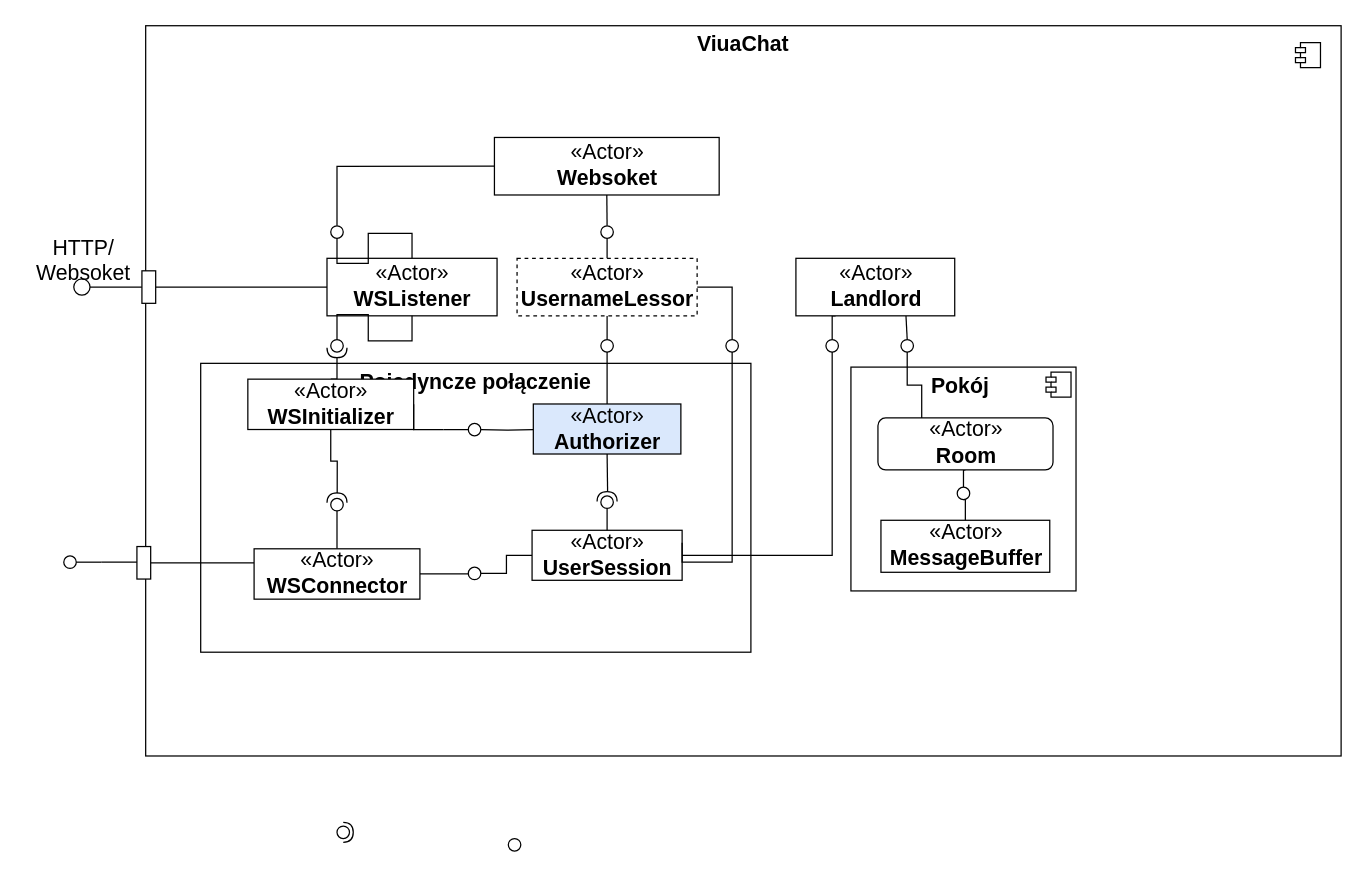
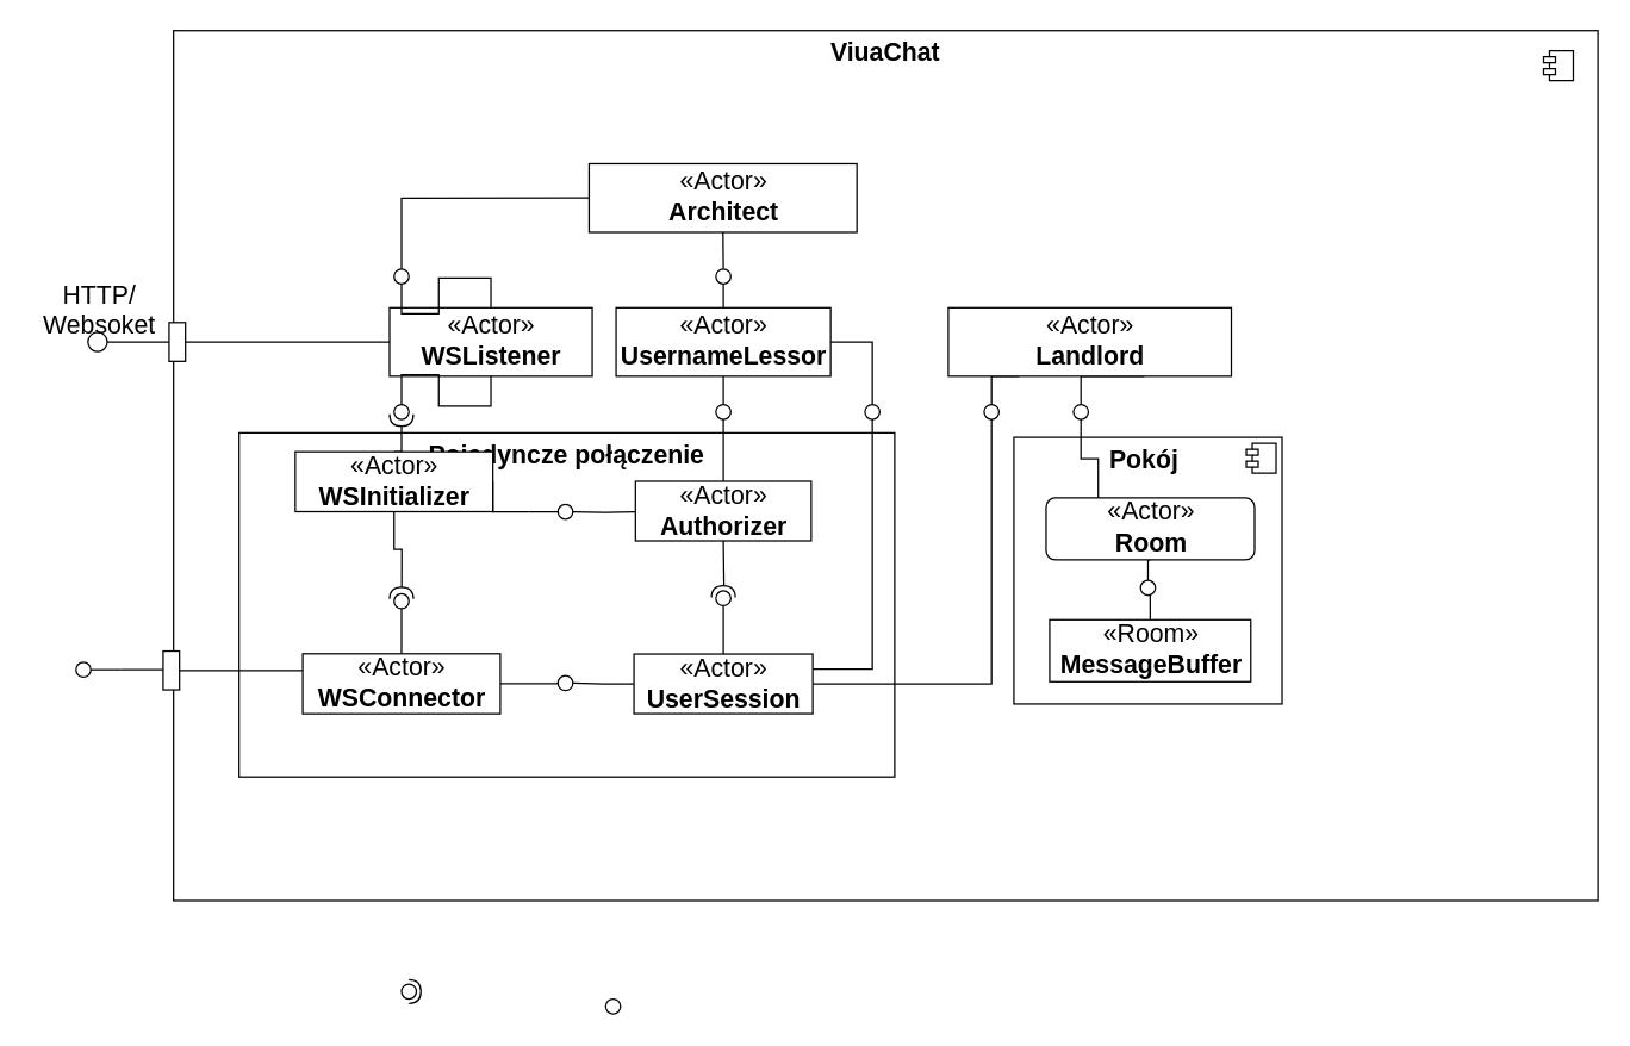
- <mxCell id="21" value="«Actor»&lt;br style=&quot;font-size: 17px;&quot;&gt;&lt;b style=&quot;font-size: 17px;&quot;&gt;Websoket&lt;/b&gt;&lt;br style=&quot;font-size: 17px;&quot;&gt;" style="html=1;fontSize=17;" parent="1" vertex="1"><mxGeometry x="394.905" y="109.357" width="179.73" height="46" as="geometry" /></mxCell>
+ <mxCell id="21" value="«Actor»&lt;br style=&quot;font-size: 17px;&quot;&gt;&lt;b style=&quot;font-size: 17px;&quot;&gt;Architect&lt;/b&gt;&lt;br style=&quot;font-size: 17px;&quot;&gt;" style="html=1;fontSize=17;" parent="1" vertex="1"><mxGeometry x="394.905" y="109.357" width="179.73" height="46" as="geometry" /></mxCell>
- <mxCell id="13" value="«Actor»&lt;br style=&quot;font-size: 17px;&quot;&gt;&lt;b style=&quot;font-size: 17px;&quot;&gt;UsernameLessor&lt;/b&gt;&lt;br style=&quot;font-size: 17px;&quot;&gt;" style="html=1;fontSize=17;dashed=1;" parent="1" vertex="1"><mxGeometry x="413" y="206" width="144" height="46" as="geometry" /></mxCell>
+ <mxCell id="13" value="«Actor»&lt;br style=&quot;font-size: 17px;&quot;&gt;&lt;b style=&quot;font-size: 17px;&quot;&gt;UsernameLessor&lt;/b&gt;&lt;br style=&quot;font-size: 17px;&quot;&gt;" style="html=1;fontSize=17;" parent="1" vertex="1"><mxGeometry x="413" y="206" width="144" height="46" as="geometry" /></mxCell>
- <mxCell id="16" value="«Actor»&lt;br style=&quot;font-size: 17px;&quot;&gt;&lt;b style=&quot;font-size: 17px;&quot;&gt;Landlord&lt;/b&gt;&lt;br style=&quot;font-size: 17px;&quot;&gt;" style="html=1;fontSize=17;" parent="1" vertex="1"><mxGeometry x="636" y="206" width="127" height="46" as="geometry" /></mxCell>
+ <mxCell id="16" value="«Actor»&lt;br style=&quot;font-size: 17px;&quot;&gt;&lt;b style=&quot;font-size: 17px;&quot;&gt;Landlord&lt;/b&gt;&lt;br style=&quot;font-size: 17px;&quot;&gt;" style="html=1;fontSize=17;" parent="1" vertex="1"><mxGeometry x="636" y="206" width="190" height="46" as="geometry" /></mxCell>
- <mxCell id="40" value="«Actor»&lt;br style=&quot;font-size: 17px;&quot;&gt;&lt;b style=&quot;font-size: 17px;&quot;&gt;Authorizer&lt;/b&gt;&lt;br style=&quot;font-size: 17px;&quot;&gt;" style="html=1;fontSize=17;fillColor=#dae8fc;" parent="1" vertex="1"><mxGeometry x="426" y="322.5" width="118" height="40" as="geometry" /></mxCell>
+ <mxCell id="40" value="«Actor»&lt;br style=&quot;font-size: 17px;&quot;&gt;&lt;b style=&quot;font-size: 17px;&quot;&gt;Authorizer&lt;/b&gt;&lt;br style=&quot;font-size: 17px;&quot;&gt;" style="html=1;fontSize=17;" parent="1" vertex="1"><mxGeometry x="426" y="322.5" width="118" height="40" as="geometry" /></mxCell>
- <mxCell id="7" value="«Actor»&lt;br style=&quot;font-size: 17px;&quot;&gt;&lt;b style=&quot;font-size: 17px;&quot;&gt;MessageBuffer&lt;/b&gt;&lt;br style=&quot;font-size: 17px;&quot;&gt;" style="html=1;fontSize=17;" parent="3" vertex="1"><mxGeometry x="24" y="122.497" width="135" height="41.586" as="geometry" /></mxCell>
+ <mxCell id="7" value="«Room»&lt;br style=&quot;font-size: 17px;&quot;&gt;&lt;b style=&quot;font-size: 17px;&quot;&gt;MessageBuffer&lt;/b&gt;&lt;br style=&quot;font-size: 17px;&quot;&gt;" style="html=1;fontSize=17;" parent="3" vertex="1"><mxGeometry x="24" y="122.497" width="135" height="41.586" as="geometry" /></mxCell>
- <mxCell id="37" value="«Actor»&lt;br style=&quot;font-size: 17px;&quot;&gt;&lt;b style=&quot;font-size: 17px;&quot;&gt;UserSession&lt;/b&gt;&lt;br style=&quot;font-size: 17px;&quot;&gt;" style="html=1;fontSize=17;" parent="1" vertex="1"><mxGeometry x="425" y="423.5" width="120" height="40" as="geometry" /></mxCell>
+ <mxCell id="37" value="«Actor»&lt;br style=&quot;font-size: 17px;&quot;&gt;&lt;b style=&quot;font-size: 17px;&quot;&gt;UserSession&lt;/b&gt;&lt;br style=&quot;font-size: 17px;&quot;&gt;" style="html=1;fontSize=17;" parent="1" vertex="1"><mxGeometry x="425" y="438.5" width="120" height="40" as="geometry" /></mxCell>
